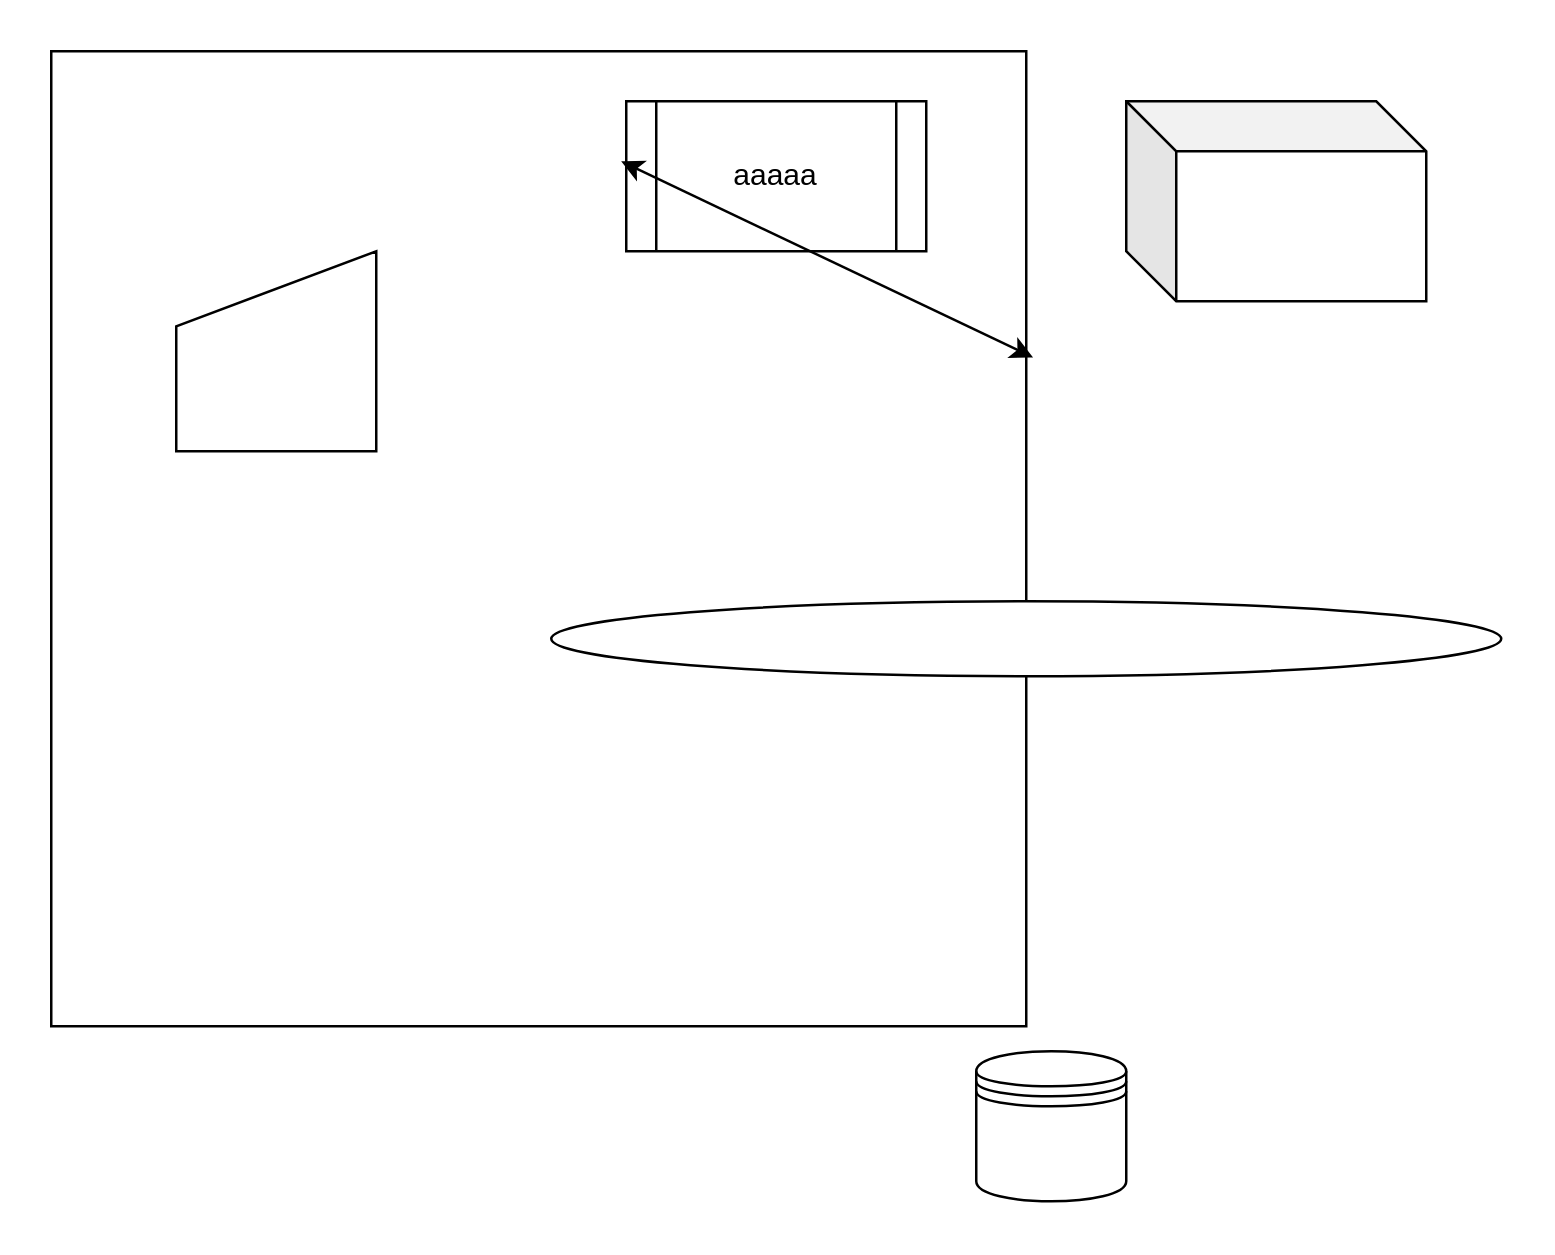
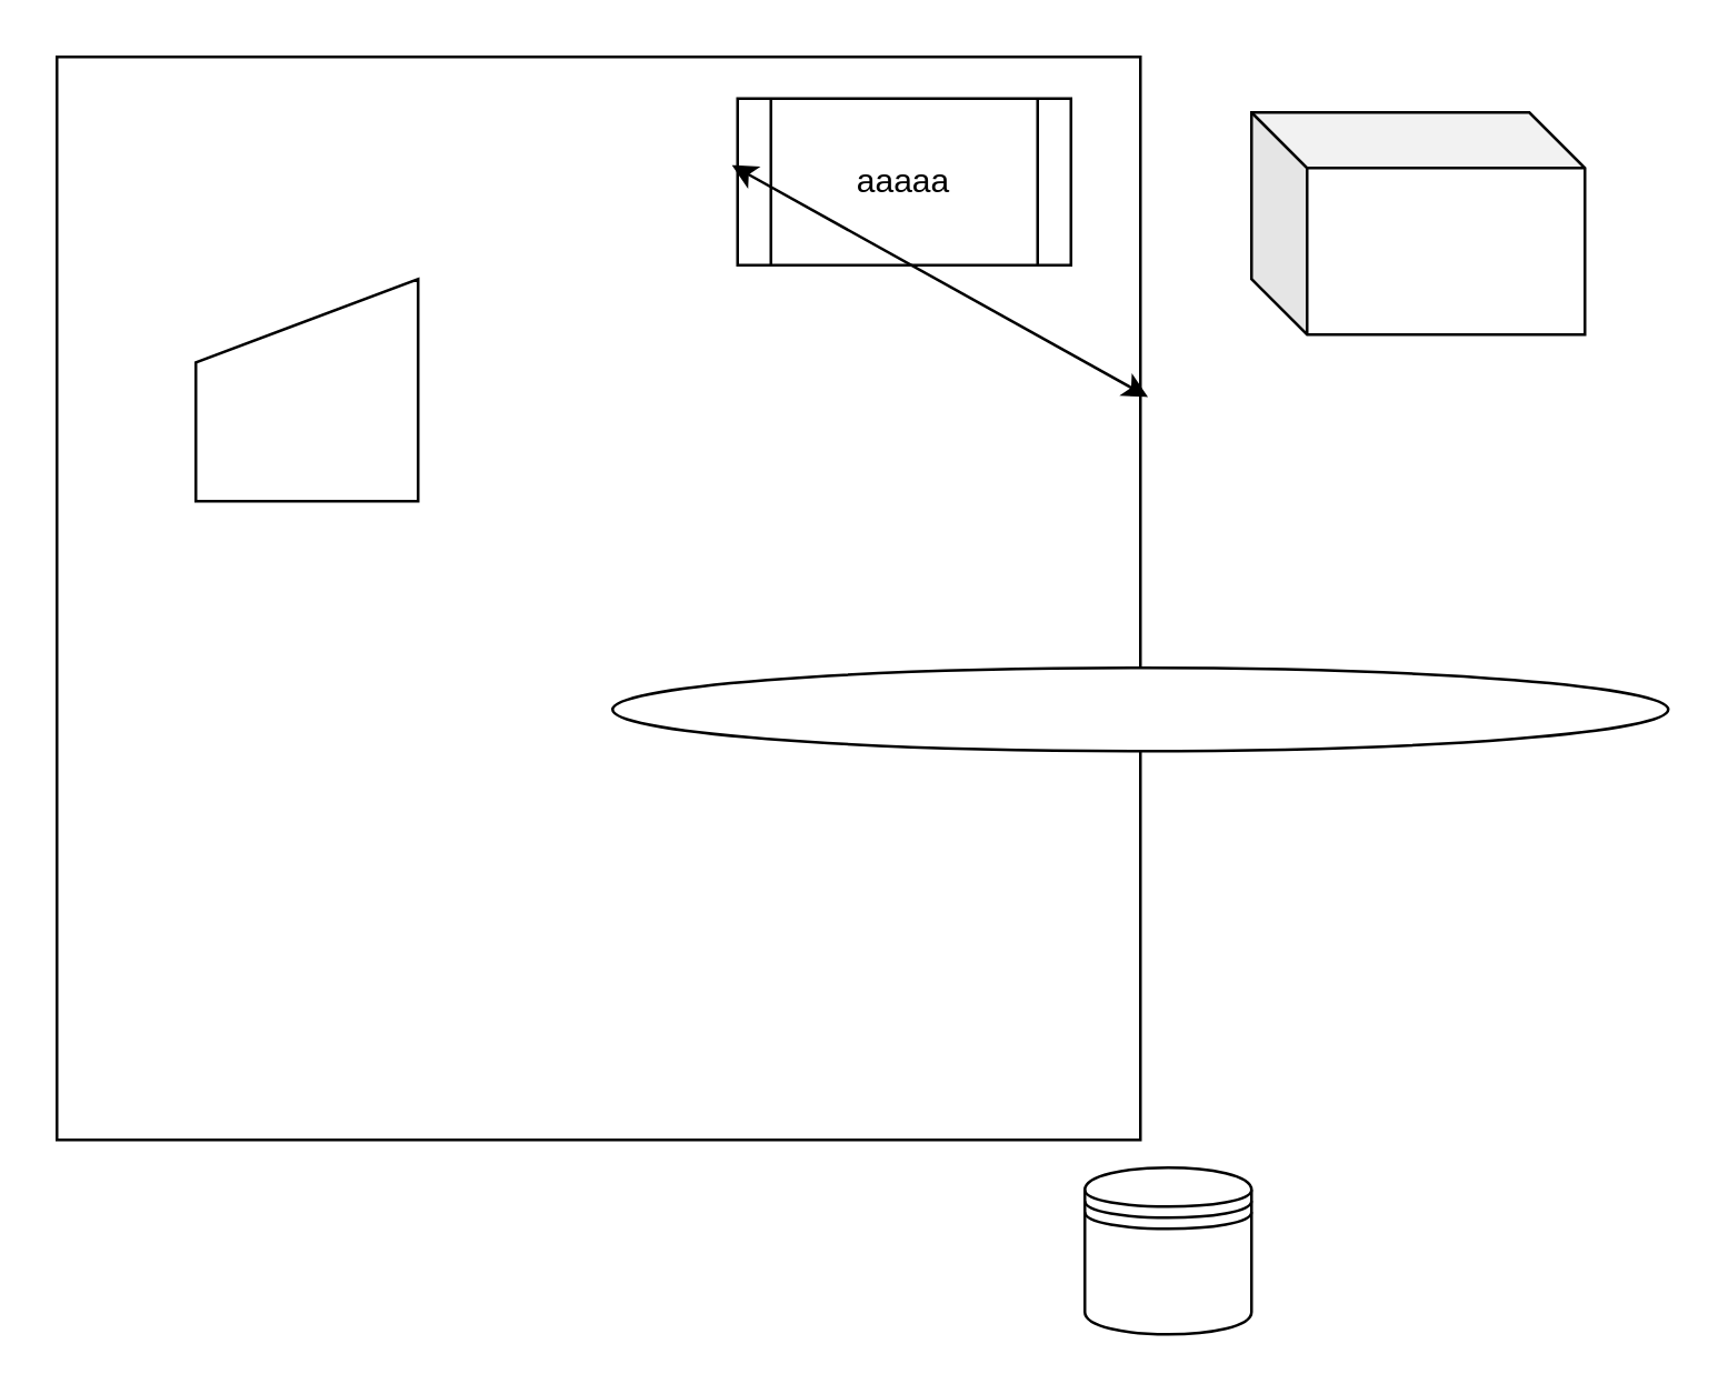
- <mxCell id="3" value="&lt;div&gt;aaaaa&lt;/div&gt;" style="shape=process;whiteSpace=wrap;html=1;backgroundOutline=1;" parent="1" vertex="1"><mxGeometry x="250" y="40" width="120" height="60" as="geometry" /></mxCell>
+ <mxCell id="3" value="&lt;div&gt;aaaaa&lt;/div&gt;" style="shape=process;whiteSpace=wrap;html=1;backgroundOutline=1;" parent="1" vertex="1"><mxGeometry x="265" y="35" width="120" height="60" as="geometry" /></mxCell>
